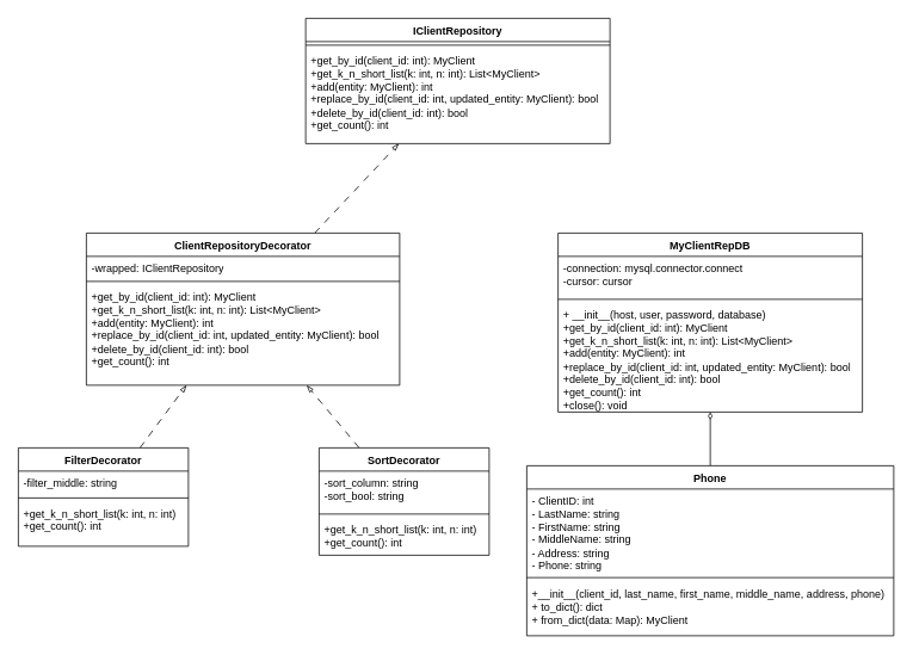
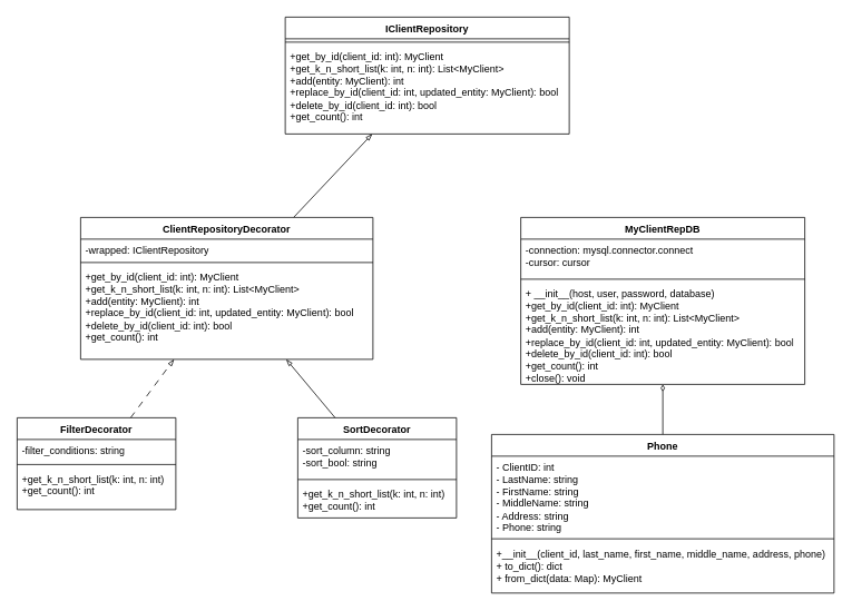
- <mxCell id="11" style="rounded=0;orthogonalLoop=1;jettySize=auto;html=1;dashed=1;dashPattern=8 8;endArrow=blockThin;endFill=0;" edge="1" parent="1" source="12" target="16"><mxGeometry relative="1" as="geometry" /></mxCell>
+ <mxCell id="11" style="rounded=0;orthogonalLoop=1;jettySize=auto;html=1;dashed=0;dashPattern=8 8;endArrow=blockThin;endFill=0;" edge="1" parent="1" source="12" target="16"><mxGeometry relative="1" as="geometry" /></mxCell>
- <mxCell id="24" style="rounded=0;orthogonalLoop=1;jettySize=auto;html=1;dashed=1;dashPattern=8 8;endArrow=blockThin;endFill=0;" edge="1" parent="1" source="25" target="12"><mxGeometry relative="1" as="geometry" /></mxCell>
+ <mxCell id="24" style="rounded=0;orthogonalLoop=1;jettySize=auto;html=1;dashed=0;dashPattern=8 8;endArrow=blockThin;endFill=0;" edge="1" parent="1" source="25" target="12"><mxGeometry relative="1" as="geometry" /></mxCell>
- <mxCell id="21" value="-filter_middle: string" style="text;strokeColor=none;fillColor=none;align=left;verticalAlign=top;spacingLeft=4;spacingRight=4;overflow=hidden;rotatable=0;points=[[0,0.5],[1,0.5]];portConstraint=eastwest;whiteSpace=wrap;html=1;" vertex="1" parent="20"><mxGeometry y="26" width="190" height="26" as="geometry" /></mxCell>
+ <mxCell id="21" value="-filter_conditions: string" style="text;strokeColor=none;fillColor=none;align=left;verticalAlign=top;spacingLeft=4;spacingRight=4;overflow=hidden;rotatable=0;points=[[0,0.5],[1,0.5]];portConstraint=eastwest;whiteSpace=wrap;html=1;" vertex="1" parent="20"><mxGeometry y="26" width="190" height="26" as="geometry" /></mxCell>
